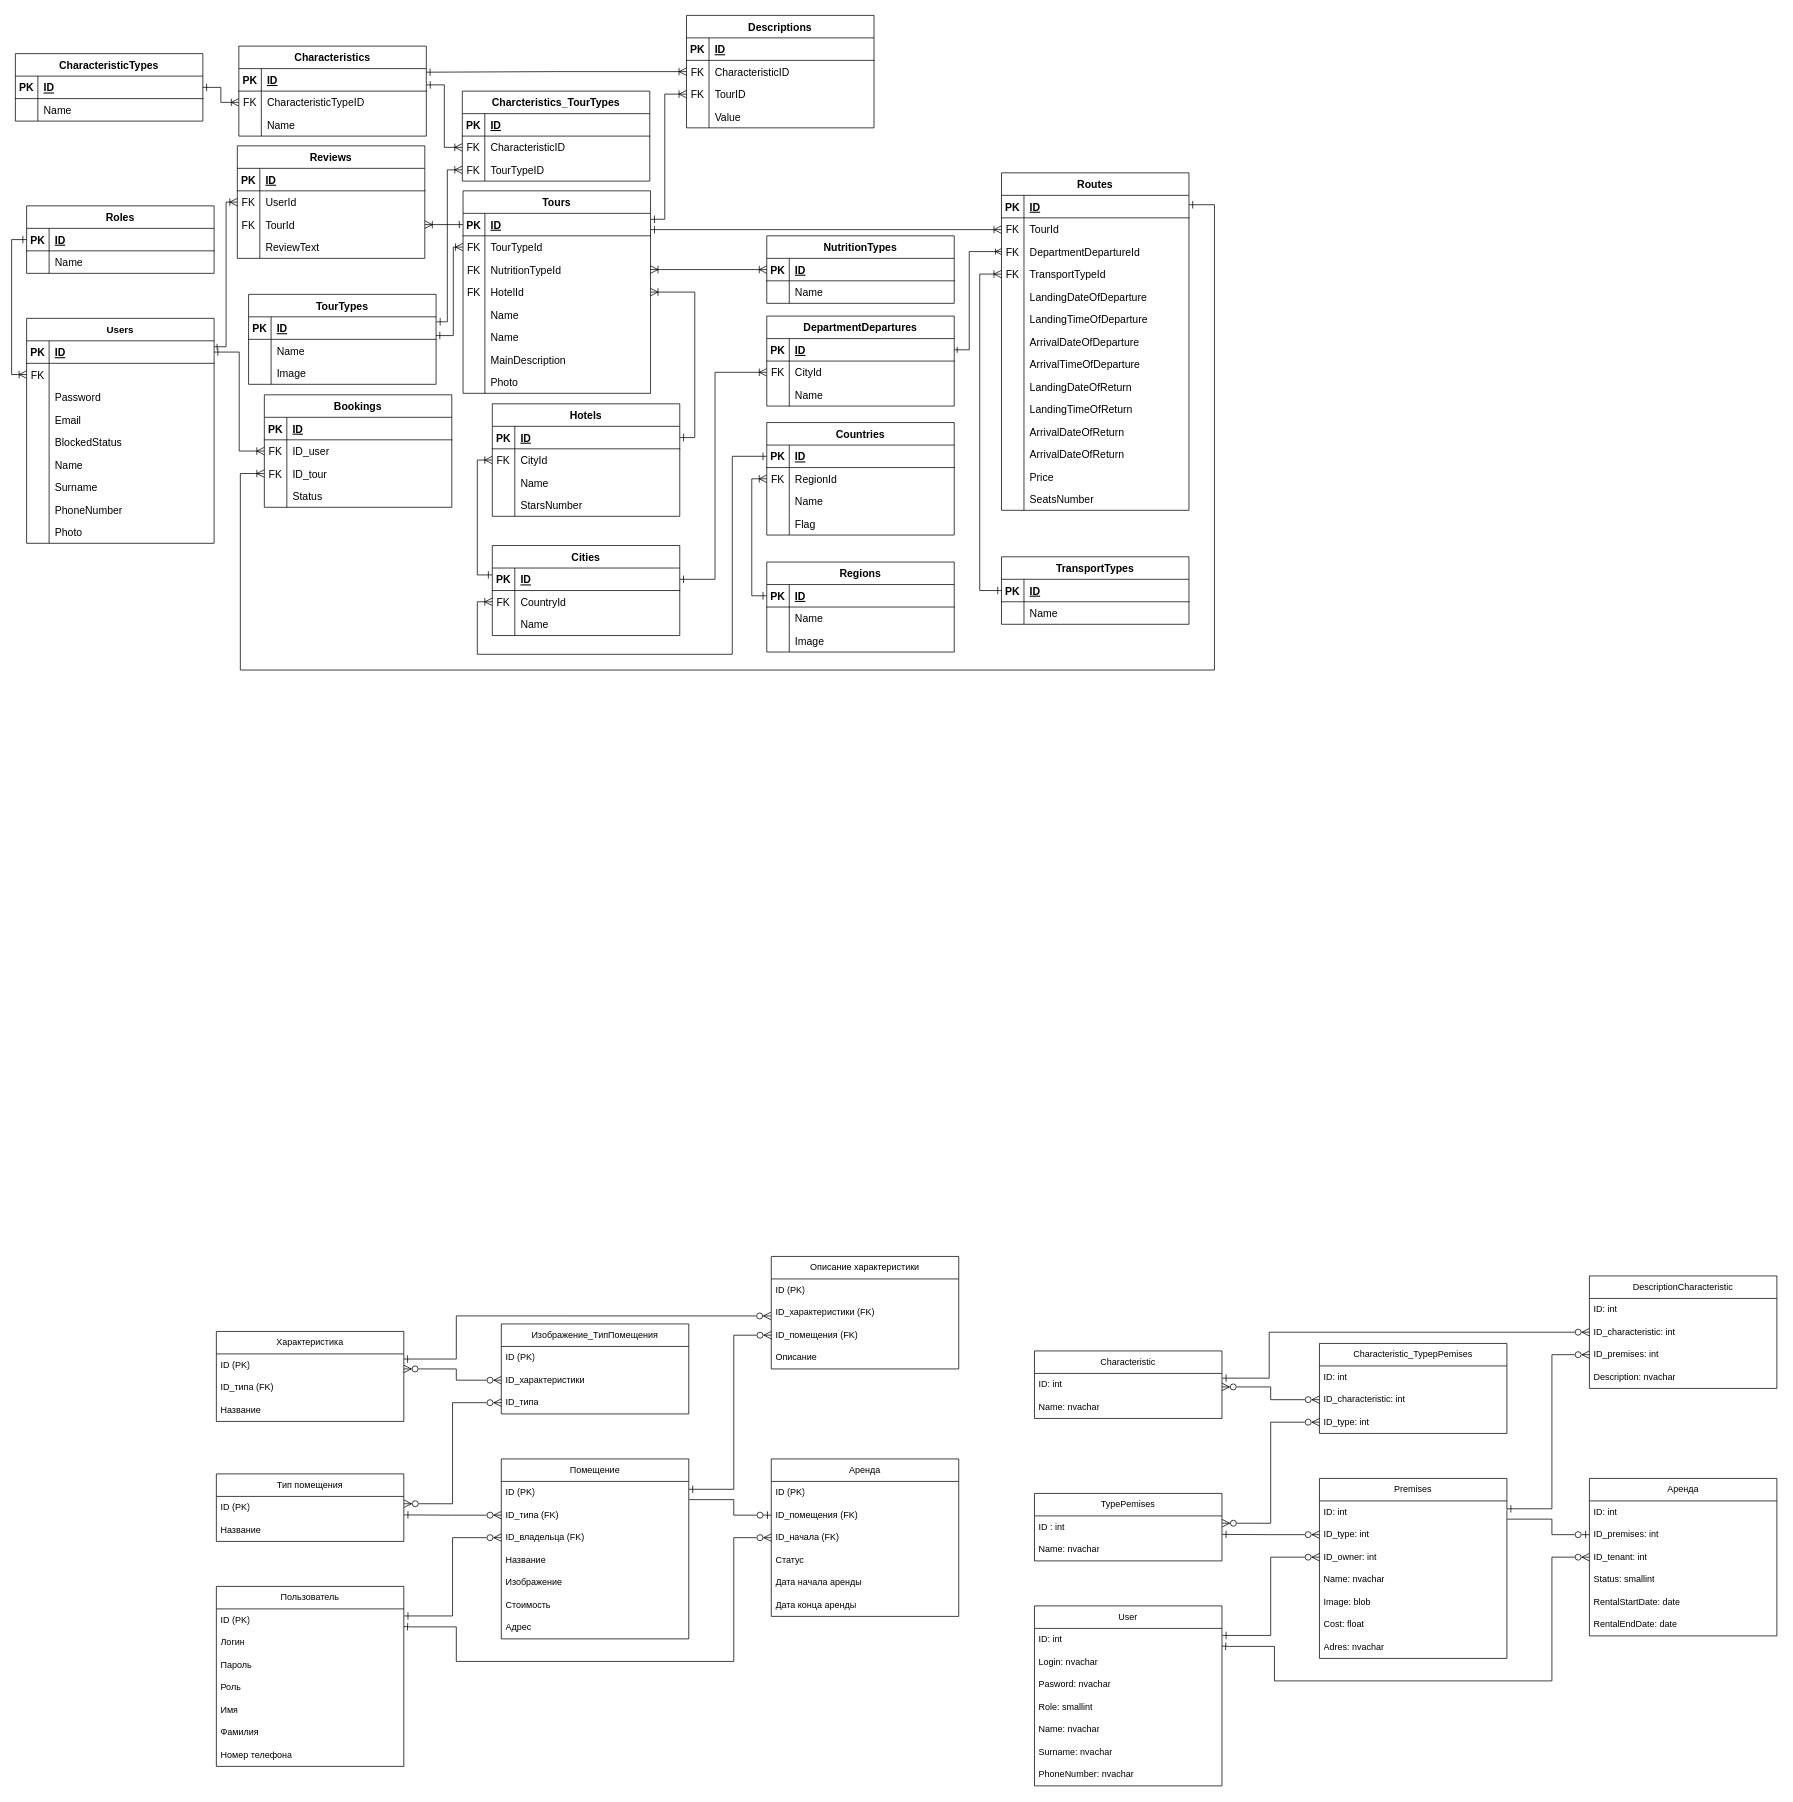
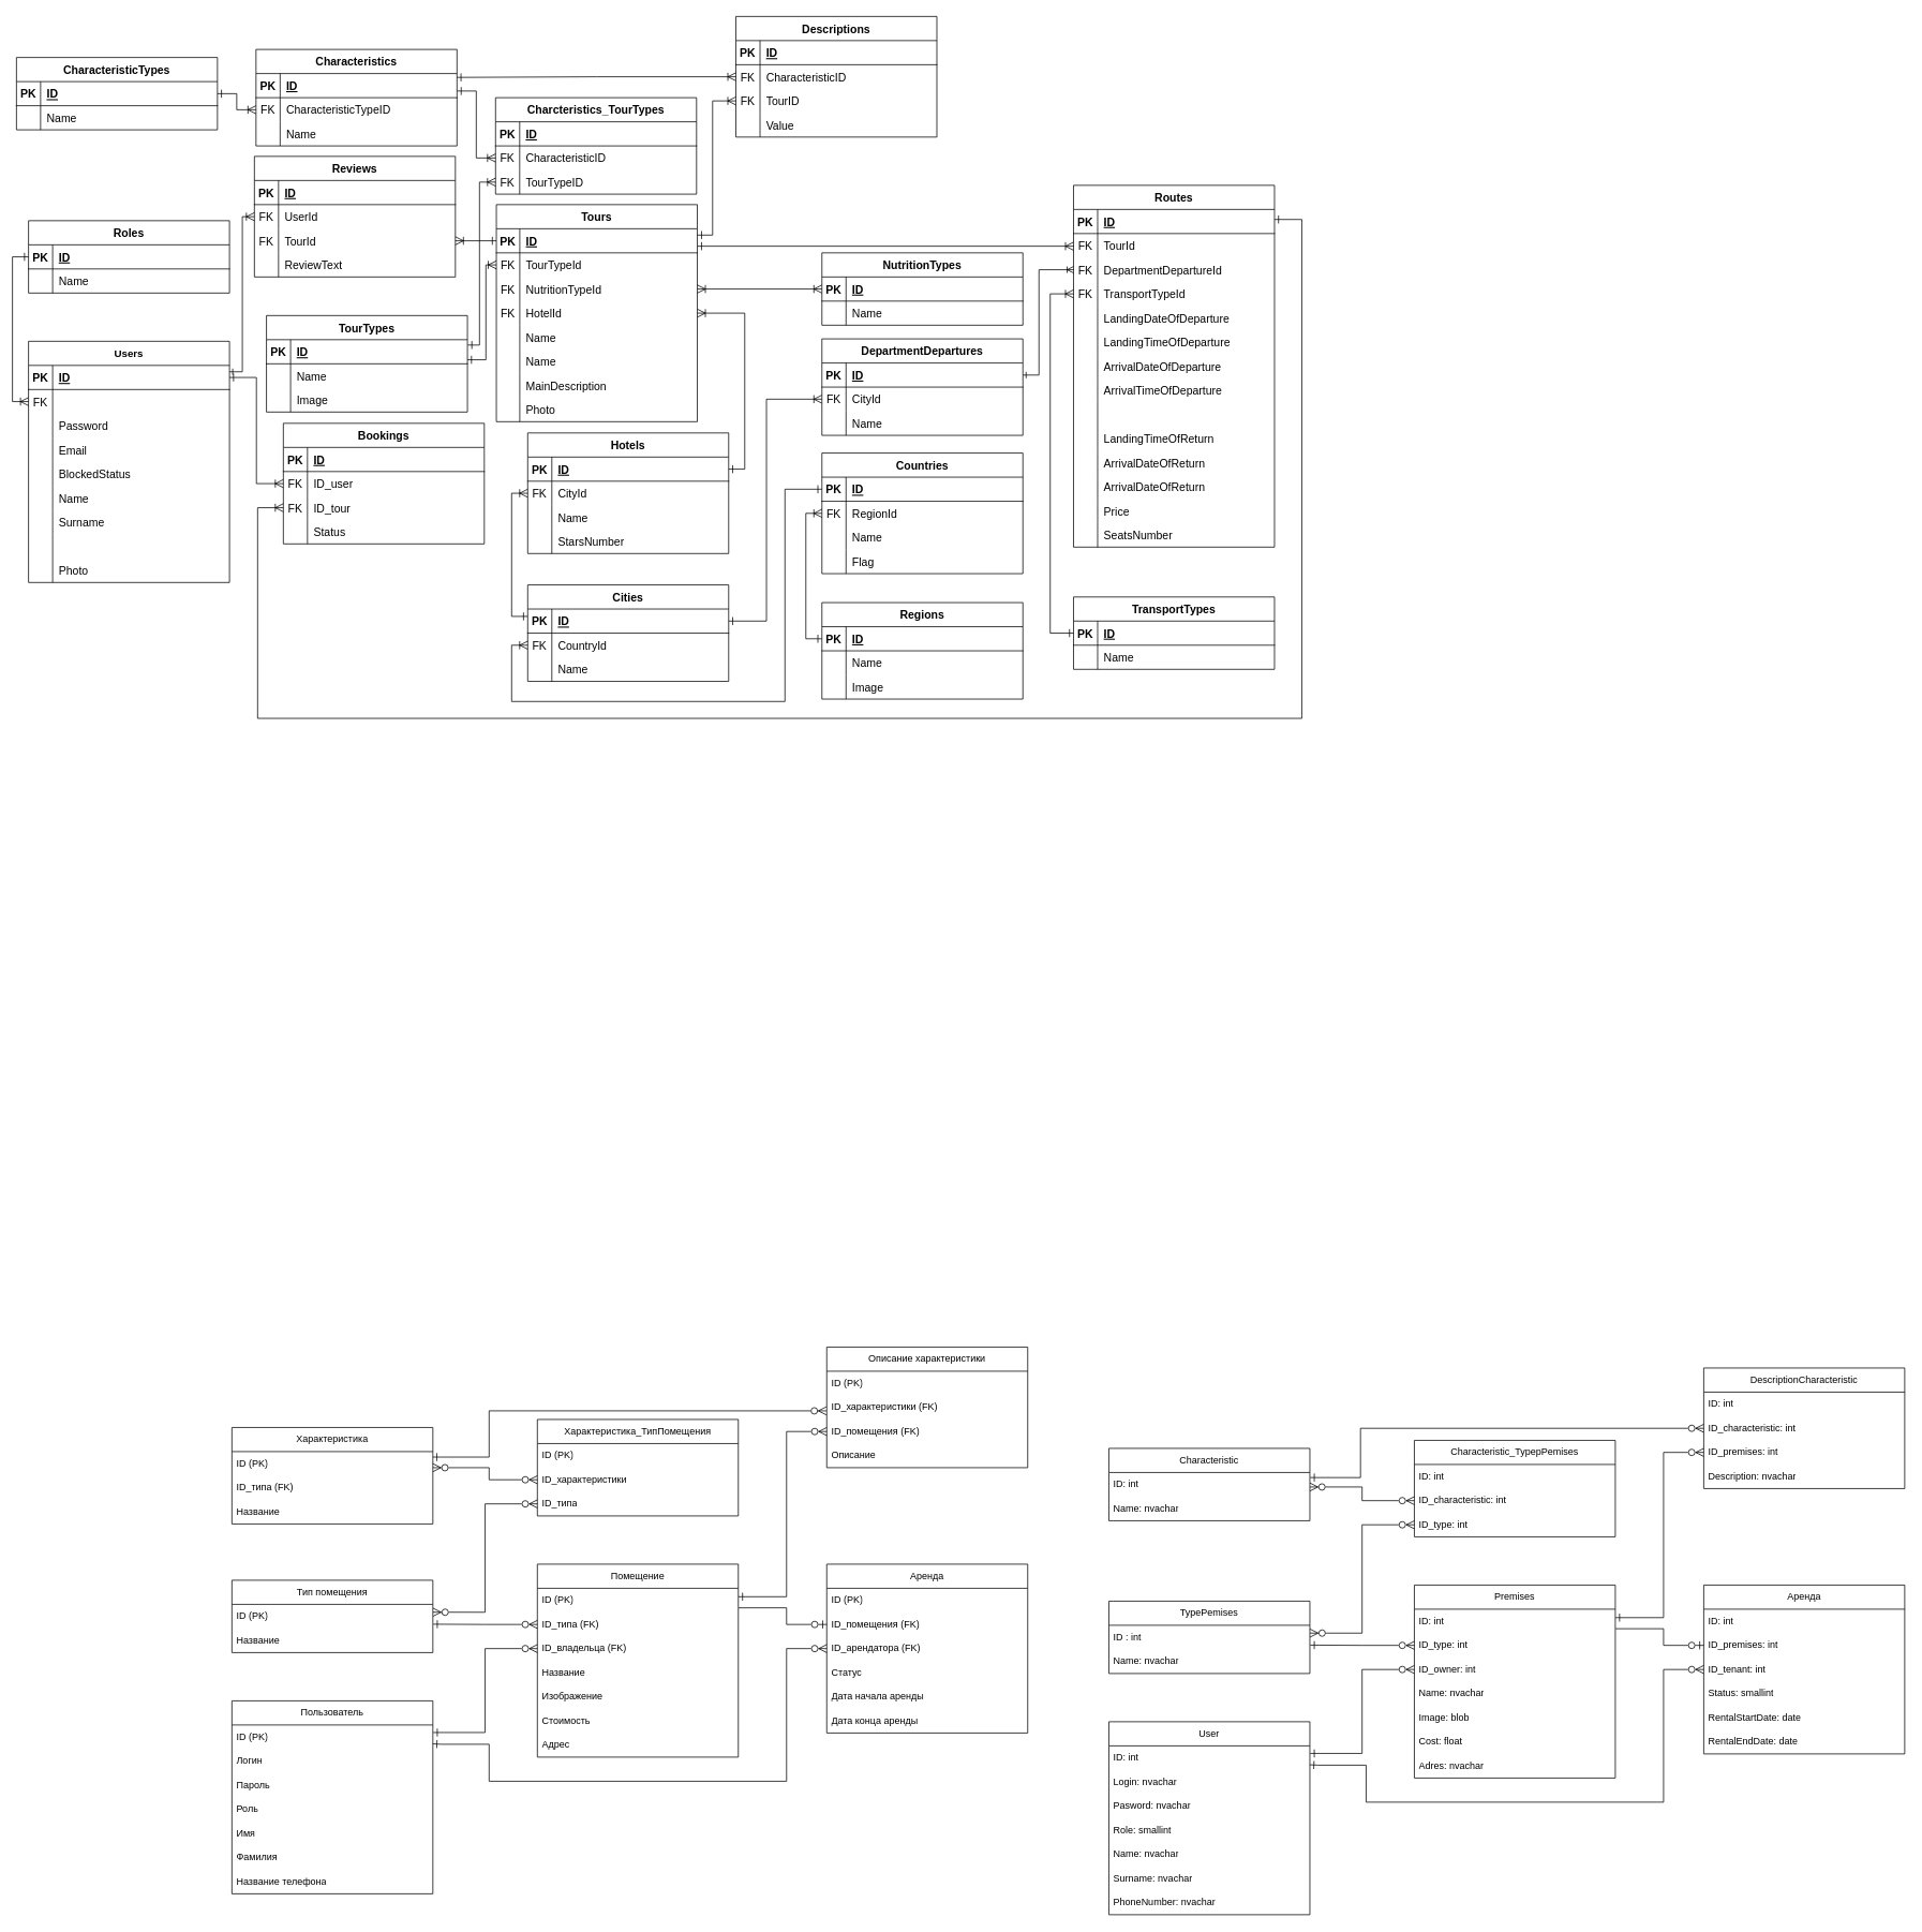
- <mxCell id="315" value="LandingDateOfReturn" style="shape=partialRectangle;overflow=hidden;connectable=0;fillColor=none;top=0;left=0;bottom=0;right=0;align=left;spacingLeft=6;fontSize=14;" parent="313" vertex="1"><mxGeometry x="30" width="220" height="30" as="geometry"><mxRectangle width="220" height="30" as="alternateBounds" /></mxGeometry></mxCell>
- <mxCell id="25" value="PhoneNumber" style="shape=partialRectangle;overflow=hidden;connectable=0;fillColor=none;top=0;left=0;bottom=0;right=0;align=left;spacingLeft=6;fontSize=14;" parent="23" vertex="1"><mxGeometry x="30" width="220" height="30" as="geometry"><mxRectangle width="220" height="30" as="alternateBounds" /></mxGeometry></mxCell>
- <mxCell id="155" value="Изображение_ТипПомещения" style="swimlane;fontStyle=0;childLayout=stackLayout;horizontal=1;startSize=30;horizontalStack=0;resizeParent=1;resizeParentMax=0;resizeLast=0;collapsible=1;marginBottom=0;whiteSpace=wrap;html=1;" parent="1" vertex="1"><mxGeometry x="668" y="1765" width="250" height="120" as="geometry" /></mxCell>
+ <mxCell id="155" value="Характеристика_ТипПомещения" style="swimlane;fontStyle=0;childLayout=stackLayout;horizontal=1;startSize=30;horizontalStack=0;resizeParent=1;resizeParentMax=0;resizeLast=0;collapsible=1;marginBottom=0;whiteSpace=wrap;html=1;" parent="1" vertex="1"><mxGeometry x="668" y="1765" width="250" height="120" as="geometry" /></mxCell>
- <mxCell id="134" value="ID_начала (FK)" style="text;strokeColor=none;fillColor=none;align=left;verticalAlign=middle;spacingLeft=4;spacingRight=4;overflow=hidden;points=[[0,0.5],[1,0.5]];portConstraint=eastwest;rotatable=0;whiteSpace=wrap;html=1;" parent="131" vertex="1"><mxGeometry y="90" width="250" height="30" as="geometry" /></mxCell>
+ <mxCell id="134" value="ID_арендатора (FK)" style="text;strokeColor=none;fillColor=none;align=left;verticalAlign=middle;spacingLeft=4;spacingRight=4;overflow=hidden;points=[[0,0.5],[1,0.5]];portConstraint=eastwest;rotatable=0;whiteSpace=wrap;html=1;" parent="131" vertex="1"><mxGeometry y="90" width="250" height="30" as="geometry" /></mxCell>
- <mxCell id="122" value="Номер телефона" style="text;strokeColor=none;fillColor=none;align=left;verticalAlign=middle;spacingLeft=4;spacingRight=4;overflow=hidden;points=[[0,0.5],[1,0.5]];portConstraint=eastwest;rotatable=0;whiteSpace=wrap;html=1;" parent="115" vertex="1"><mxGeometry y="210" width="250" height="30" as="geometry" /></mxCell>
+ <mxCell id="122" value="Название телефона" style="text;strokeColor=none;fillColor=none;align=left;verticalAlign=middle;spacingLeft=4;spacingRight=4;overflow=hidden;points=[[0,0.5],[1,0.5]];portConstraint=eastwest;rotatable=0;whiteSpace=wrap;html=1;" parent="115" vertex="1"><mxGeometry y="210" width="250" height="30" as="geometry" /></mxCell>
